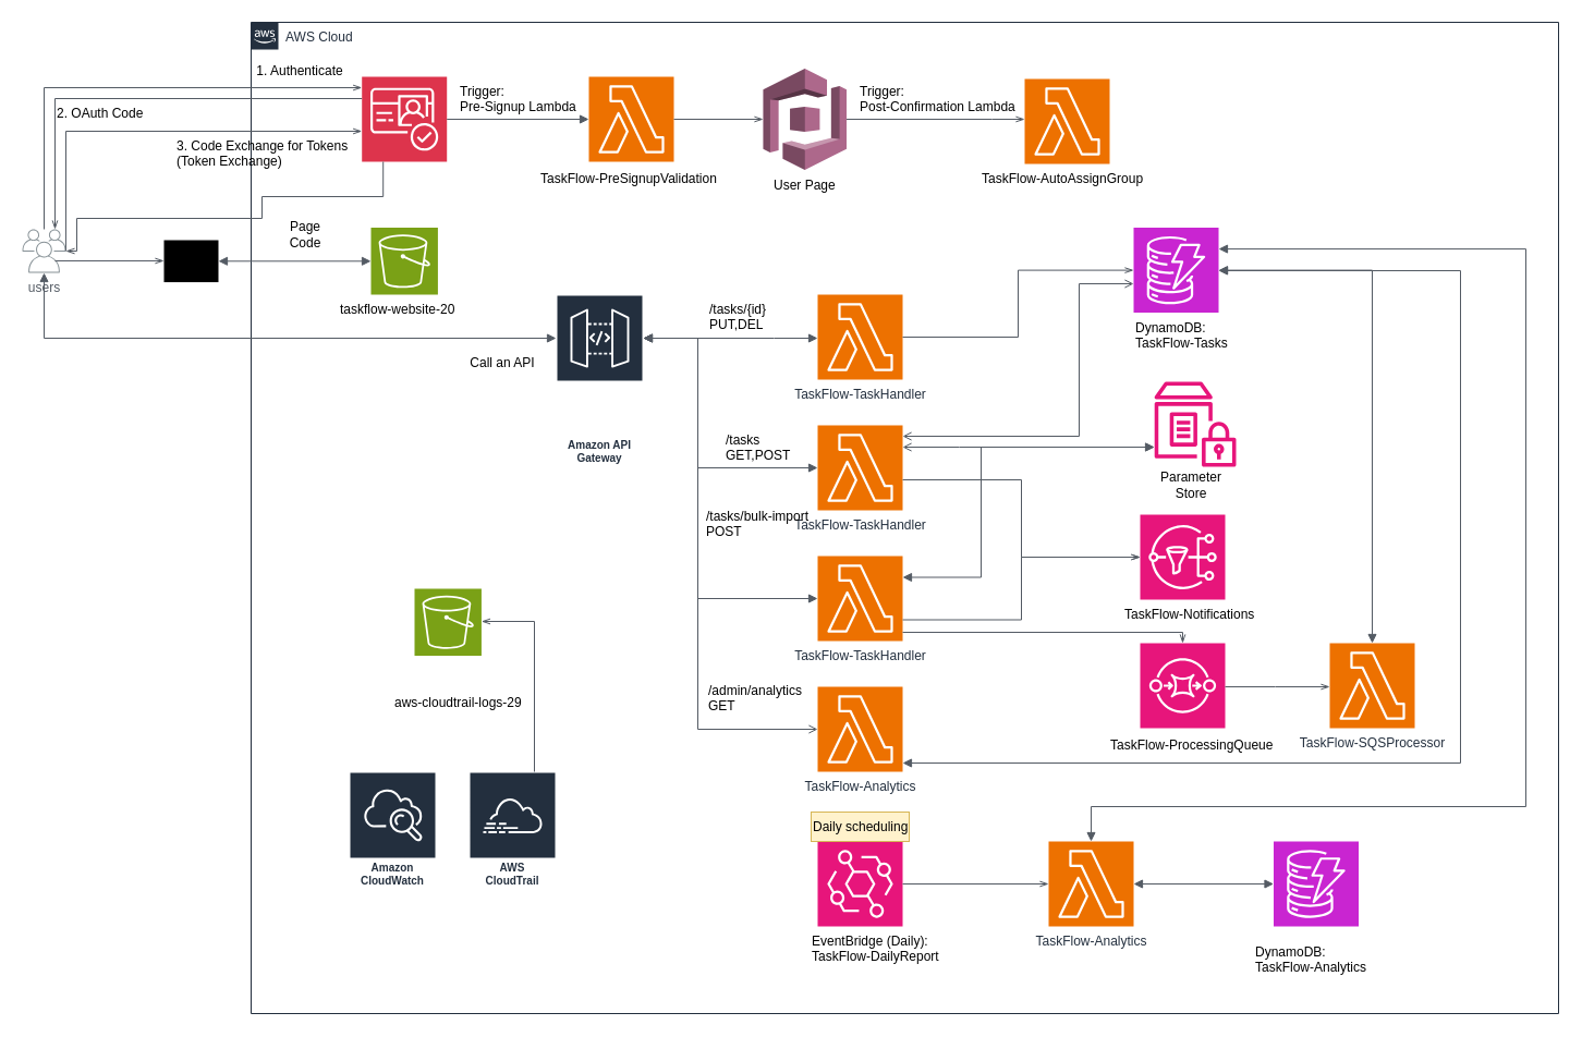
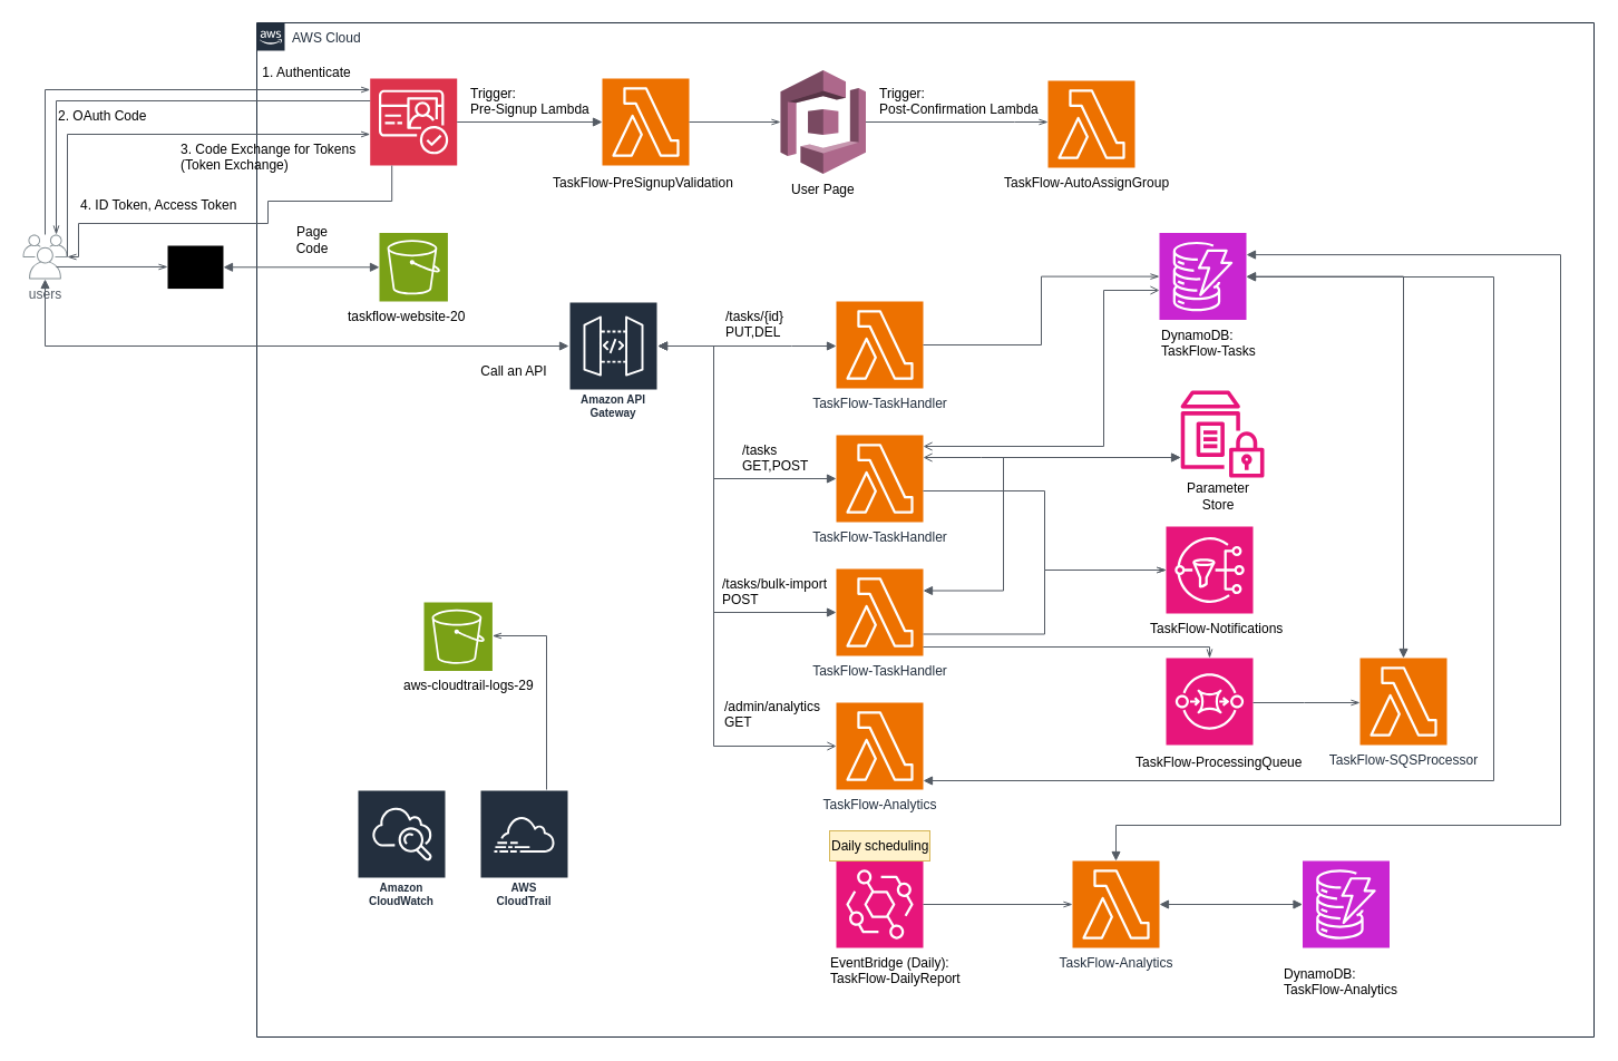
+ <mxCell id="76" value="4. ID Token, Access Token" style="text;whiteSpace=wrap;" vertex="1" parent="1"><mxGeometry x="70" y="170" width="160" height="40" as="geometry" /></mxCell>
- <mxCell id="18" value="Amazon API Gateway" style="sketch=0;outlineConnect=0;fontColor=#232F3E;gradientColor=none;strokeColor=#ffffff;fillColor=#232F3E;dashed=0;verticalLabelPosition=middle;verticalAlign=bottom;align=center;html=1;whiteSpace=wrap;fontSize=10;fontStyle=1;spacing=3;shape=mxgraph.aws4.productIcon;prIcon=mxgraph.aws4.api_gateway;" vertex="1" parent="2"><mxGeometry x="280" y="250" width="80" height="160" as="geometry" /></mxCell>
+ <mxCell id="18" value="Amazon API Gateway" style="sketch=0;outlineConnect=0;fontColor=#232F3E;gradientColor=none;strokeColor=#ffffff;fillColor=#232F3E;dashed=0;verticalLabelPosition=middle;verticalAlign=bottom;align=center;html=1;whiteSpace=wrap;fontSize=10;fontStyle=1;spacing=3;shape=mxgraph.aws4.productIcon;prIcon=mxgraph.aws4.api_gateway;" vertex="1" parent="2"><mxGeometry x="280" y="250" width="80" height="110" as="geometry" /></mxCell>
- <mxCell id="28" value="/tasks/bulk-import&#10;POST" style="text;whiteSpace=wrap;" vertex="1" parent="2"><mxGeometry x="415.5" y="440" width="97" height="40" as="geometry" /></mxCell>
+ <mxCell id="28" value="/tasks/bulk-import&#10;POST" style="text;whiteSpace=wrap;" vertex="1" parent="2"><mxGeometry x="415.5" y="490" width="97" height="40" as="geometry" /></mxCell>
- <mxCell id="65" value="aws-cloudtrail-logs-29" style="text;whiteSpace=wrap;" vertex="1" parent="2"><mxGeometry x="130" y="611.42" width="124.29" height="40" as="geometry" /></mxCell>
+ <mxCell id="65" value="aws-cloudtrail-logs-29" style="text;whiteSpace=wrap;" vertex="1" parent="2"><mxGeometry x="130" y="581.42" width="124.29" height="40" as="geometry" /></mxCell>
